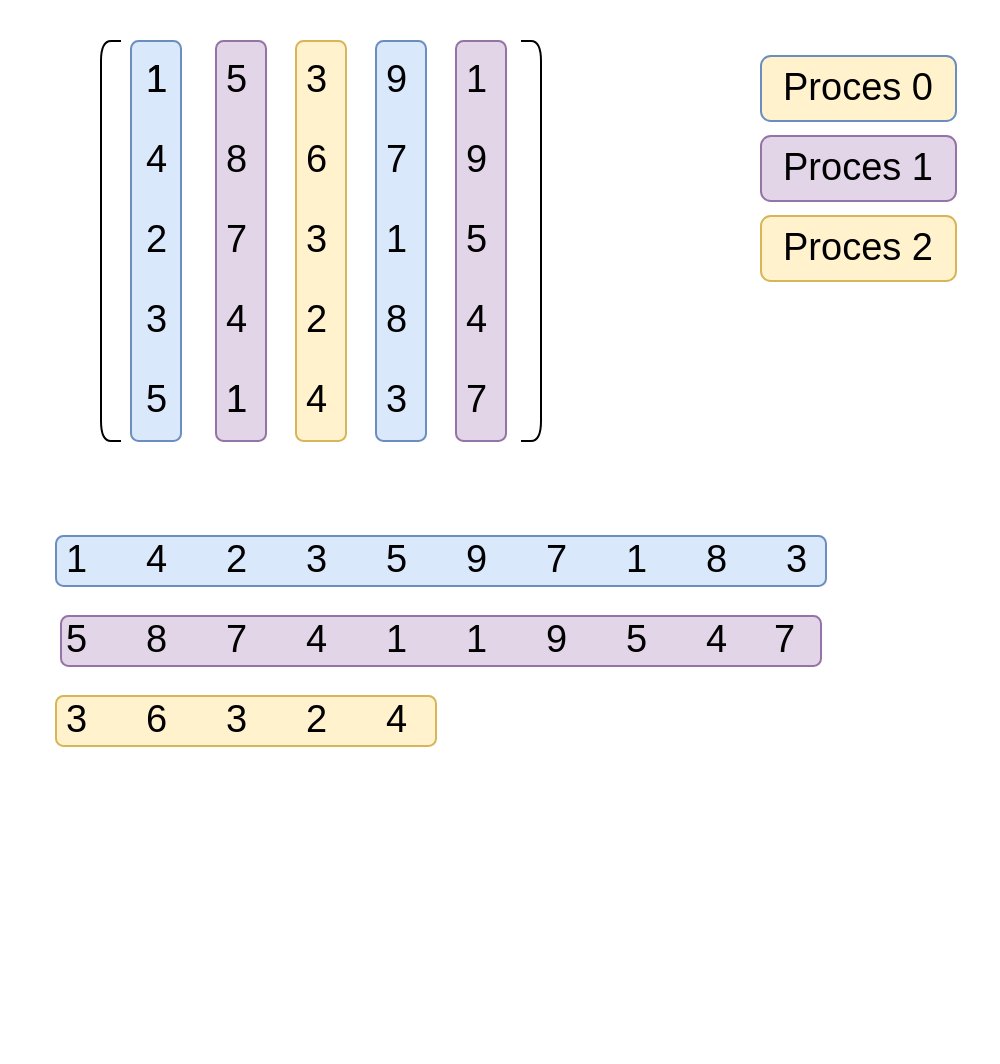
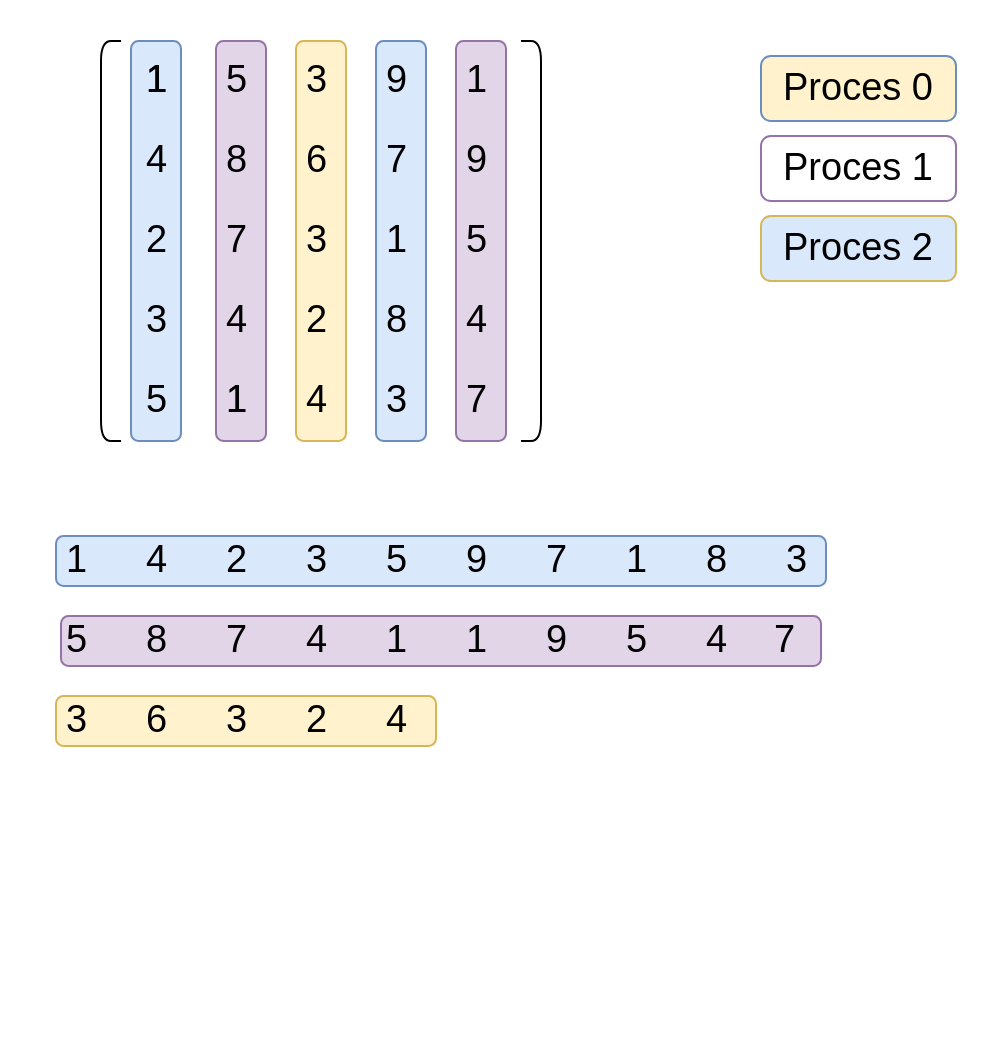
- <mxCell id="66" value="Proces 1" style="rounded=1;whiteSpace=wrap;html=1;fontSize=19;labelBackgroundColor=none;fillColor=#e1d5e7;strokeColor=#9673a6;rotation=0;textDirection=ltr;direction=north;" vertex="1" parent="1"><mxGeometry x="380" y="67.5" width="97.5" height="32.5" as="geometry" /></mxCell>
+ <mxCell id="66" value="Proces 1" style="rounded=1;whiteSpace=wrap;html=1;fontSize=19;labelBackgroundColor=none;fillColor=#ffffff;strokeColor=#9673a6;rotation=0;textDirection=ltr;direction=north;" vertex="1" parent="1"><mxGeometry x="380" y="67.5" width="97.5" height="32.5" as="geometry" /></mxCell>
- <mxCell id="67" value="Proces 2" style="rounded=1;whiteSpace=wrap;html=1;fontSize=19;labelBackgroundColor=none;fillColor=#fff2cc;strokeColor=#d6b656;rotation=0;textDirection=ltr;direction=north;" vertex="1" parent="1"><mxGeometry x="380" y="107.5" width="97.5" height="32.5" as="geometry" /></mxCell>
+ <mxCell id="67" value="Proces 2" style="rounded=1;whiteSpace=wrap;html=1;fontSize=19;labelBackgroundColor=none;fillColor=#dae8fc;strokeColor=#d6b656;rotation=0;textDirection=ltr;direction=north;" vertex="1" parent="1"><mxGeometry x="380" y="107.5" width="97.5" height="32.5" as="geometry" /></mxCell>
